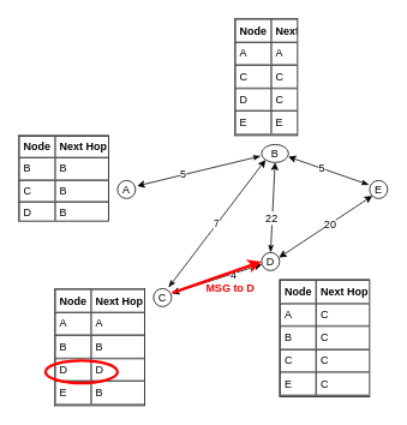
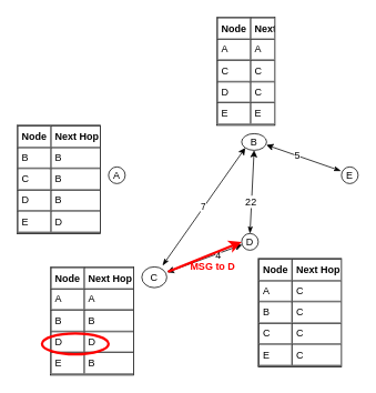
- <mxCell id="16" value="" style="endArrow=classic;html=1;exitX=-0.03;exitY=0.64;exitDx=0;exitDy=0;entryX=1.09;entryY=0.3;entryDx=0;entryDy=0;startArrow=classicThin;startFill=1;entryPerimeter=0;exitPerimeter=0;" parent="1" source="6" target="2" edge="1"><mxGeometry width="50" height="50" relative="1" as="geometry"><mxPoint x="340" y="320" as="sourcePoint" /><mxPoint x="340" y="220" as="targetPoint" /></mxGeometry></mxCell>
- <mxCell id="17" value="&lt;div&gt;5&lt;/div&gt;" style="text;html=1;align=center;verticalAlign=middle;resizable=0;points=[];labelBackgroundColor=#ffffff;" parent="16" vertex="1" connectable="0"><mxGeometry x="0.254" y="-1" relative="1" as="geometry"><mxPoint as="offset" /></mxGeometry></mxCell>
- <mxCell id="20" value="&lt;table style=&quot;font-size: 1em ; width: 100% ; height: 100%&quot; cellspacing=&quot;0&quot; cellpadding=&quot;4&quot; border=&quot;1&quot;&gt;&lt;tbody&gt;&lt;tr&gt;&lt;th&gt;Node&lt;br&gt;&lt;/th&gt;&lt;th&gt;Next Hop&lt;br&gt;&lt;/th&gt;&lt;/tr&gt;&lt;tr&gt;&lt;td&gt;B&lt;br&gt;&lt;/td&gt;&lt;td&gt;B&lt;br&gt;&lt;/td&gt;&lt;/tr&gt;&lt;tr&gt;&lt;td&gt;C&lt;br&gt;&lt;/td&gt;&lt;td&gt;B&lt;br&gt;&lt;/td&gt;&lt;/tr&gt;&lt;tr&gt;&lt;td&gt;D&lt;br&gt;&lt;/td&gt;&lt;td&gt;B&lt;br&gt;&lt;/td&gt;&lt;/tr&gt;&lt;tr&gt;&lt;td&gt;E&lt;/td&gt;&lt;td&gt;D&lt;/td&gt;&lt;/tr&gt;&lt;/tbody&gt;&lt;/table&gt; " style="verticalAlign=top;align=left;overflow=fill;fontSize=12;fontFamily=Helvetica;html=1" parent="1" vertex="1"><mxGeometry x="20" y="150" width="100" height="95" as="geometry" /></mxCell>
+ <mxCell id="20" value="&lt;table style=&quot;font-size: 1em ; width: 100% ; height: 100%&quot; cellspacing=&quot;0&quot; cellpadding=&quot;4&quot; border=&quot;1&quot;&gt;&lt;tbody&gt;&lt;tr&gt;&lt;th&gt;Node&lt;br&gt;&lt;/th&gt;&lt;th&gt;Next Hop&lt;br&gt;&lt;/th&gt;&lt;/tr&gt;&lt;tr&gt;&lt;td&gt;B&lt;br&gt;&lt;/td&gt;&lt;td&gt;B&lt;br&gt;&lt;/td&gt;&lt;/tr&gt;&lt;tr&gt;&lt;td&gt;C&lt;br&gt;&lt;/td&gt;&lt;td&gt;B&lt;br&gt;&lt;/td&gt;&lt;/tr&gt;&lt;tr&gt;&lt;td&gt;D&lt;br&gt;&lt;/td&gt;&lt;td&gt;B&lt;br&gt;&lt;/td&gt;&lt;/tr&gt;&lt;tr&gt;&lt;td&gt;E&lt;/td&gt;&lt;td&gt;D&lt;/td&gt;&lt;/tr&gt;&lt;/tbody&gt;&lt;/table&gt; " style="verticalAlign=top;align=left;overflow=fill;fontSize=12;fontFamily=Helvetica;html=1" parent="1" vertex="1"><mxGeometry x="20" y="150" width="100" height="130" as="geometry" /></mxCell>
- <mxCell id="11" value="" style="endArrow=classic;html=1;exitX=0.97;exitY=0.28;exitDx=0;exitDy=0;entryX=0;entryY=1;entryDx=0;entryDy=0;exitPerimeter=0;startArrow=classic;startFill=1;" parent="1" source="4" target="3" edge="1"><mxGeometry width="50" height="50" relative="1" as="geometry"><mxPoint x="320" y="300" as="sourcePoint" /><mxPoint x="320" y="200" as="targetPoint" /></mxGeometry></mxCell>
- <mxCell id="12" value="&lt;div&gt;20&lt;/div&gt;" style="text;html=1;align=center;verticalAlign=middle;resizable=0;points=[];labelBackgroundColor=#ffffff;" parent="11" vertex="1" connectable="0"><mxGeometry x="0.08" relative="1" as="geometry"><mxPoint as="offset" /></mxGeometry></mxCell>
- <mxCell id="5" value="C" style="ellipse;whiteSpace=wrap;html=1;" parent="1" vertex="1"><mxGeometry x="170" y="320" width="20" height="20" as="geometry" /></mxCell>
+ <mxCell id="5" value="C" style="ellipse;whiteSpace=wrap;html=1;" parent="1" vertex="1"><mxGeometry x="170" y="320" width="30" height="25" as="geometry" /></mxCell>
